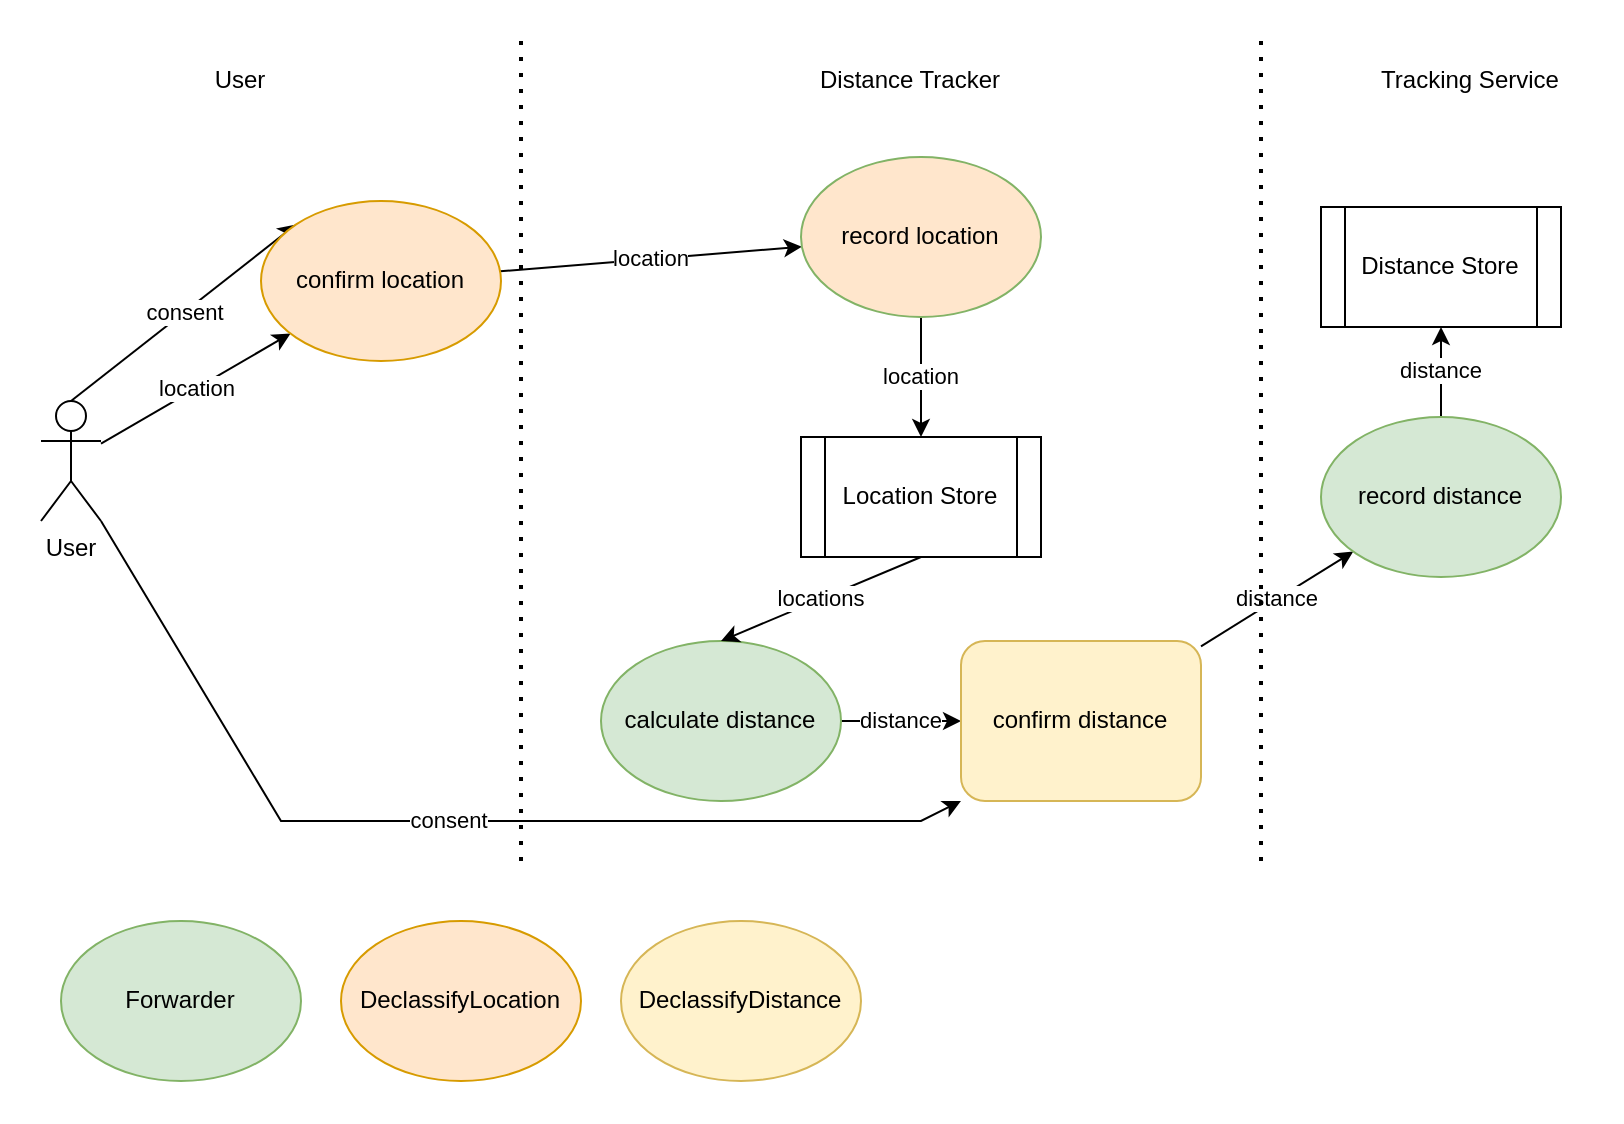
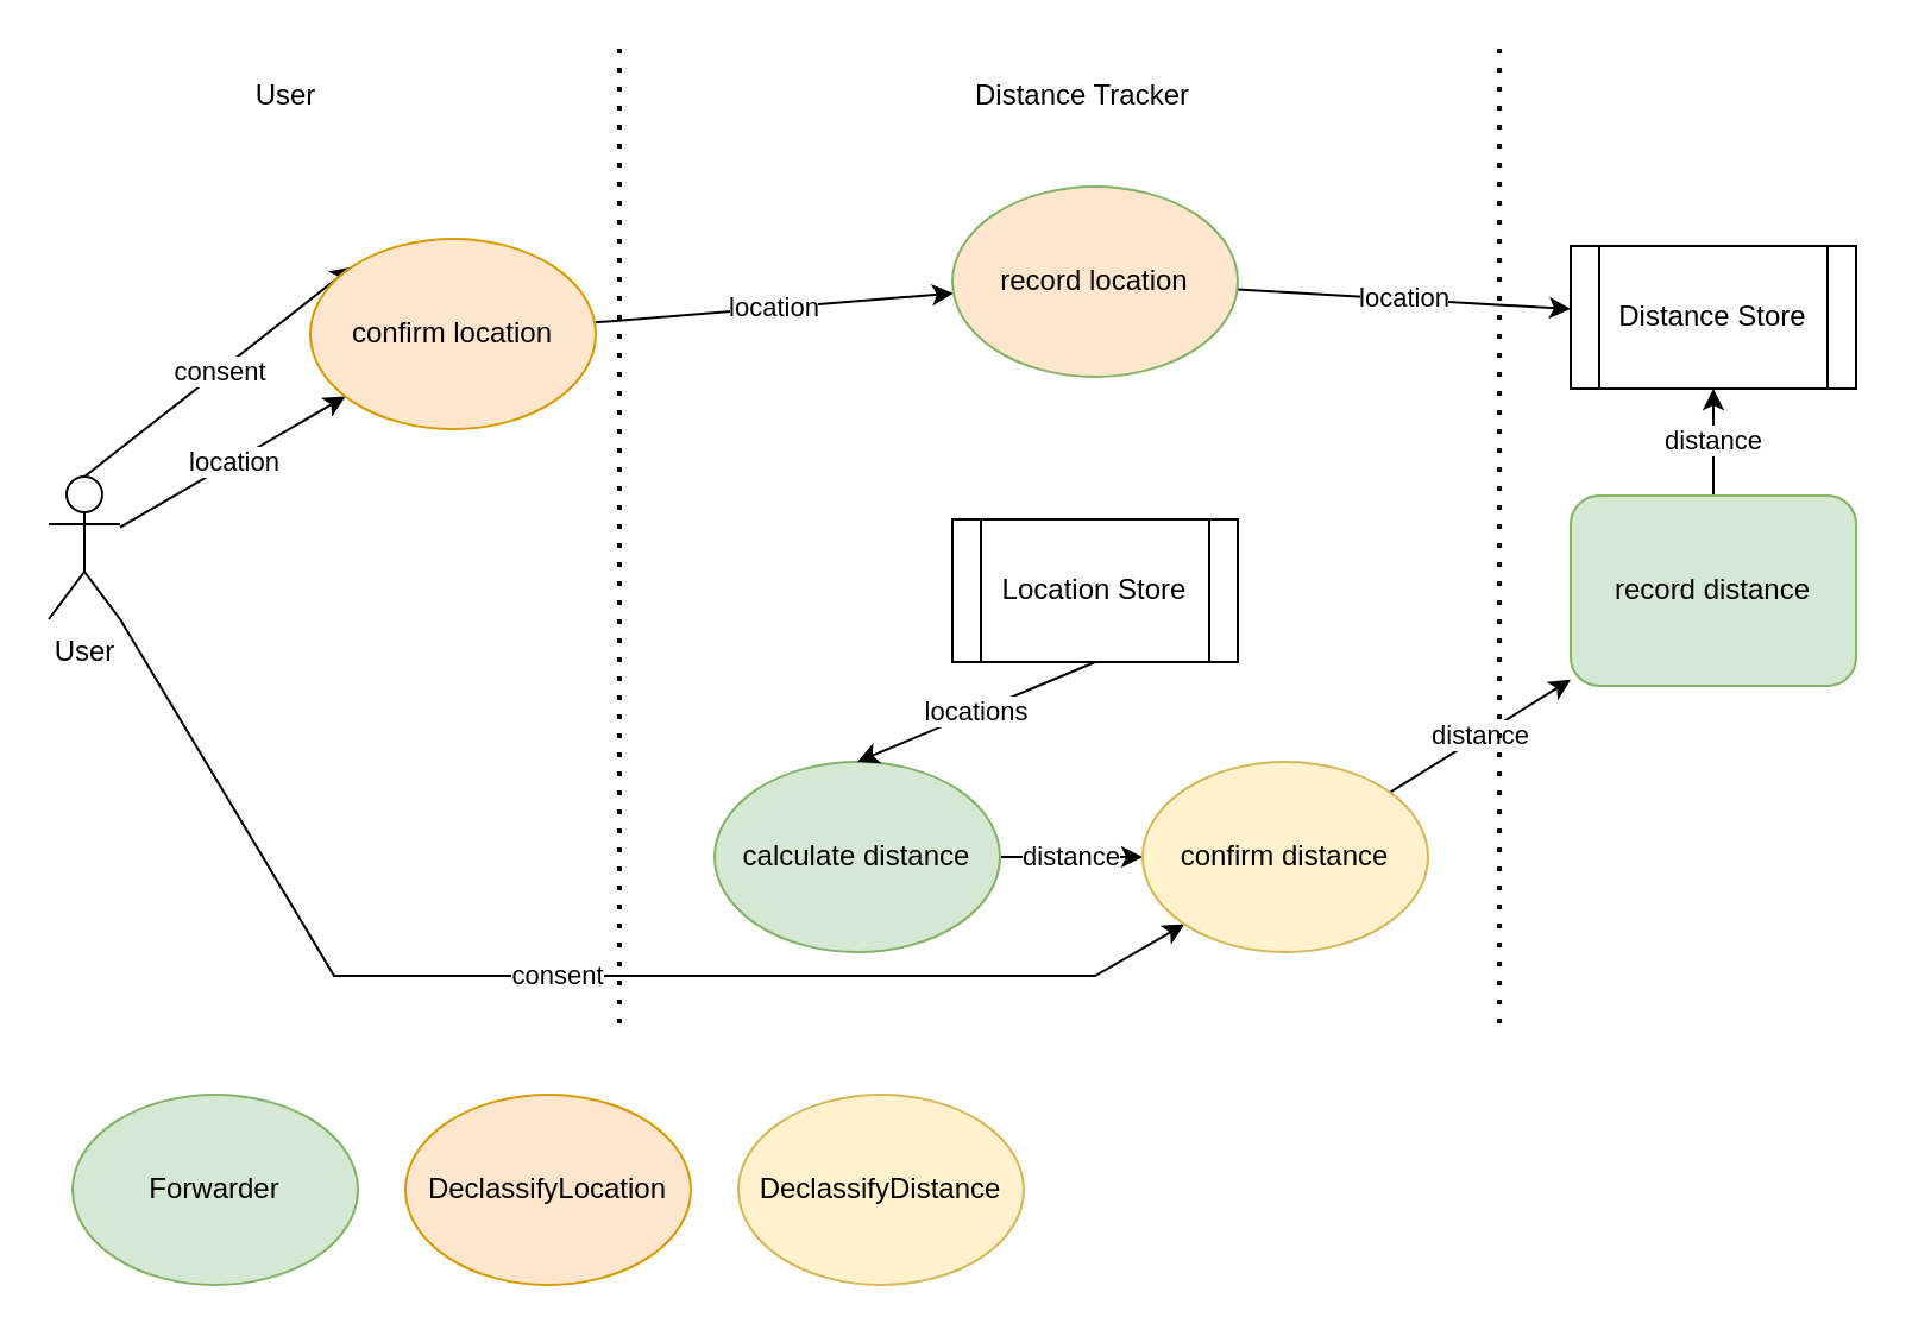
- <mxCell id="23" value="Tracking Service" style="text;html=1;strokeColor=none;fillColor=none;align=center;verticalAlign=middle;whiteSpace=wrap;rounded=0;" vertex="1" parent="1"><mxGeometry x="680" y="30" width="110" height="20" as="geometry" /></mxCell>
- <mxCell id="8" value="location" style="edgeStyle=none;rounded=0;orthogonalLoop=1;jettySize=auto;html=1;" edge="1" parent="1" source="9" target="18"><mxGeometry relative="1" as="geometry" /></mxCell>
+ <mxCell id="8" value="location" style="edgeStyle=none;rounded=0;orthogonalLoop=1;jettySize=auto;html=1;" edge="1" parent="1" source="9" target="16"><mxGeometry relative="1" as="geometry" /></mxCell>
- <mxCell id="15" value="record distance" style="ellipse;whiteSpace=wrap;html=1;fillColor=#d5e8d4;strokeColor=#82b366;" vertex="1" parent="1"><mxGeometry x="660" y="208" width="120" height="80" as="geometry" /></mxCell>
+ <mxCell id="15" value="record distance" style="whiteSpace=wrap;html=1;fillColor=#d5e8d4;strokeColor=#82b366;rounded=1;" vertex="1" parent="1"><mxGeometry x="660" y="208" width="120" height="80" as="geometry" /></mxCell>
- <mxCell id="13" value="confirm distance" style="whiteSpace=wrap;html=1;fillColor=#fff2cc;strokeColor=#d6b656;rounded=1;" vertex="1" parent="1"><mxGeometry x="480" y="320" width="120" height="80" as="geometry" /></mxCell>
+ <mxCell id="13" value="confirm distance" style="ellipse;whiteSpace=wrap;html=1;fillColor=#fff2cc;strokeColor=#d6b656;" vertex="1" parent="1"><mxGeometry x="480" y="320" width="120" height="80" as="geometry" /></mxCell>
